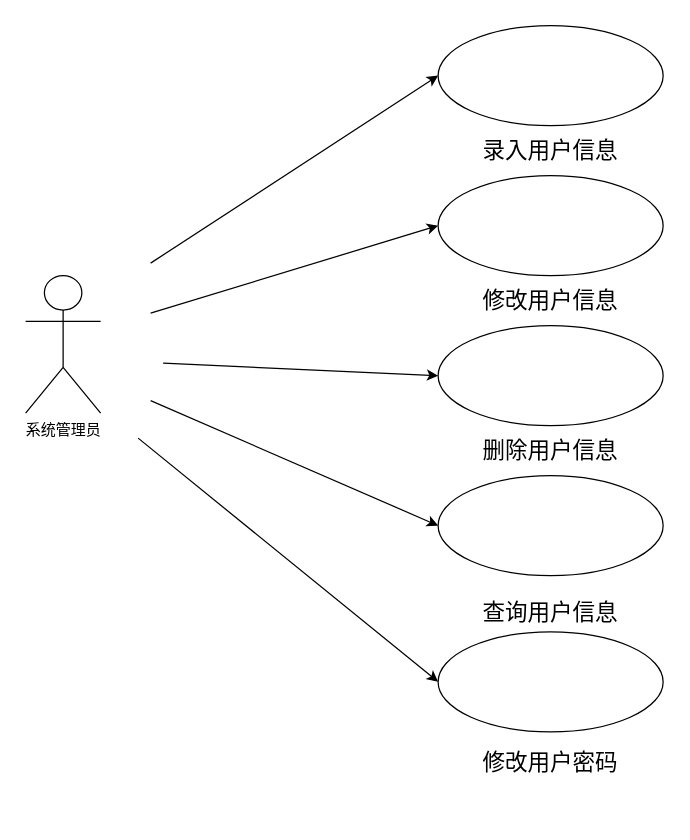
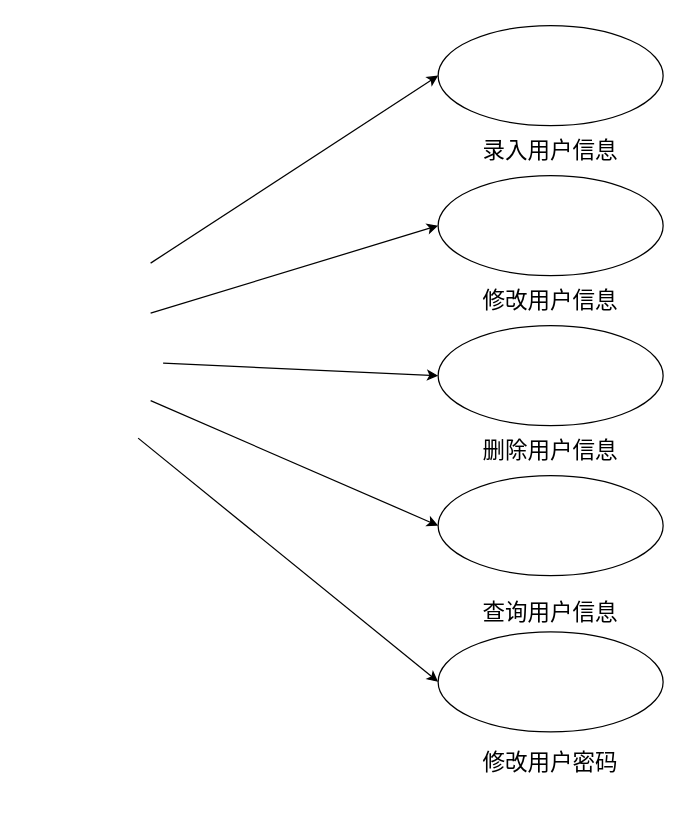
- <mxCell id="2" value="系统管理员" style="shape=umlActor;verticalLabelPosition=bottom;verticalAlign=top;html=1;outlineConnect=0;" vertex="1" parent="1"><mxGeometry x="20" y="220" width="60" height="110" as="geometry" /></mxCell>
